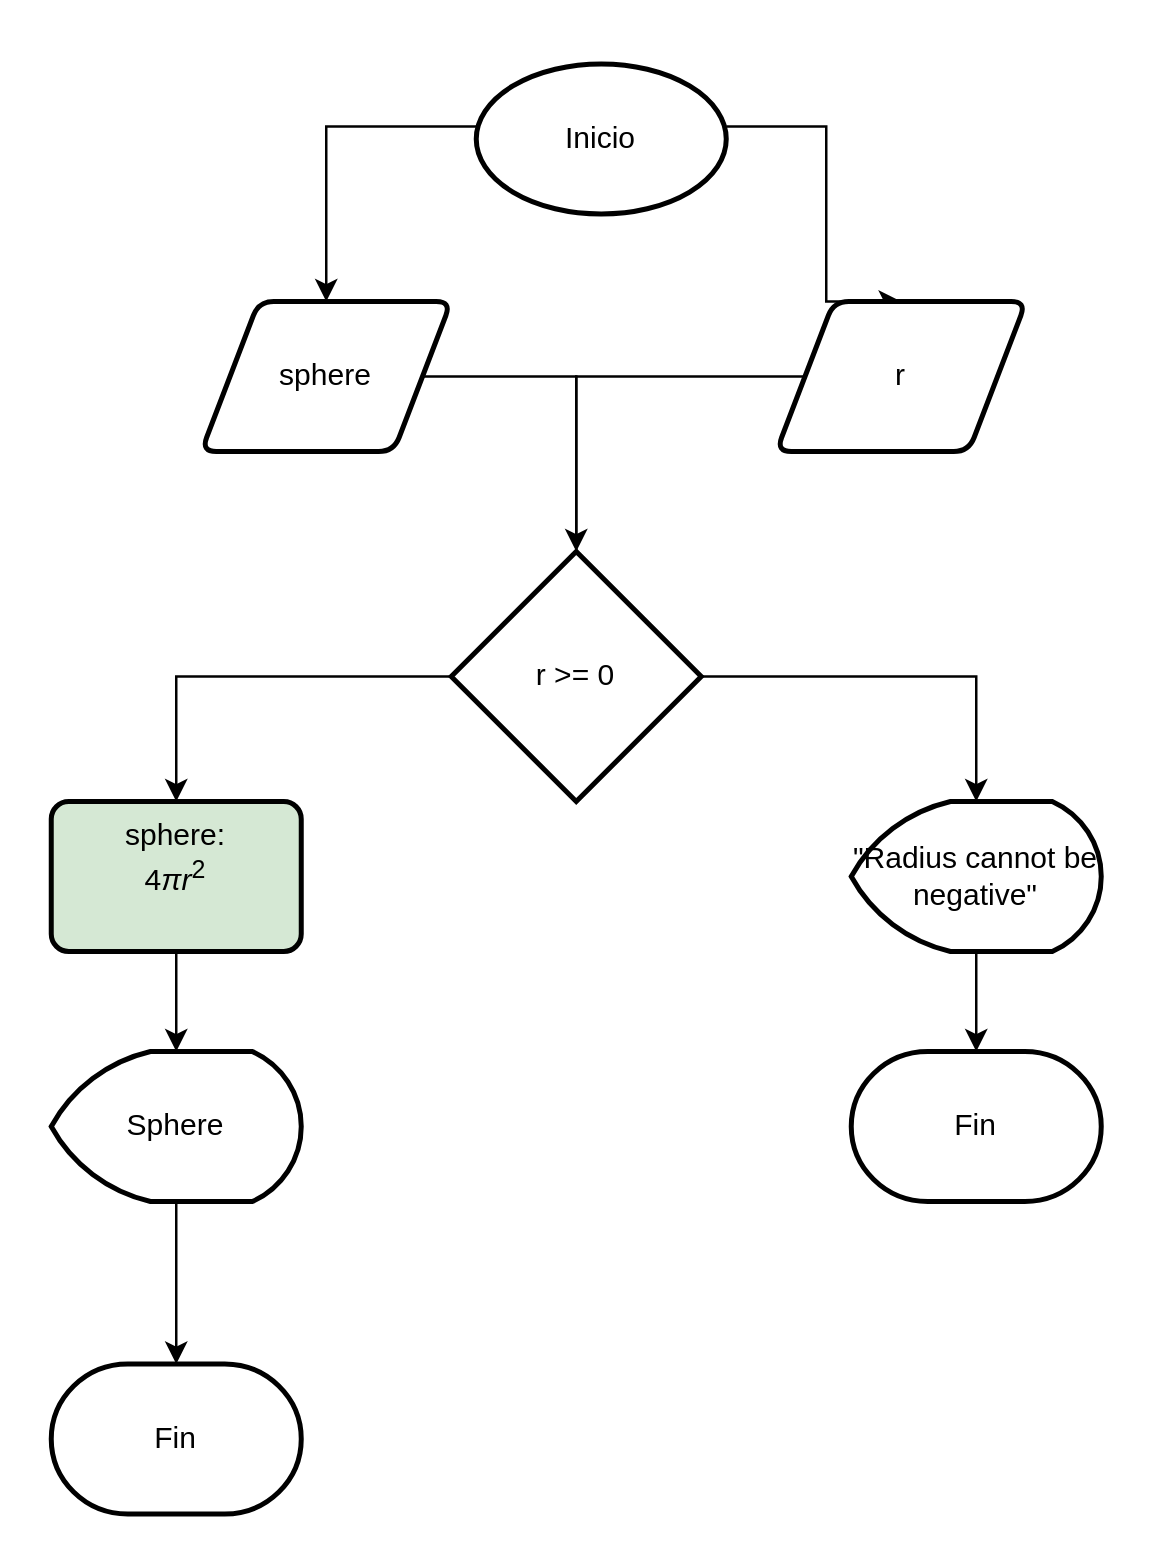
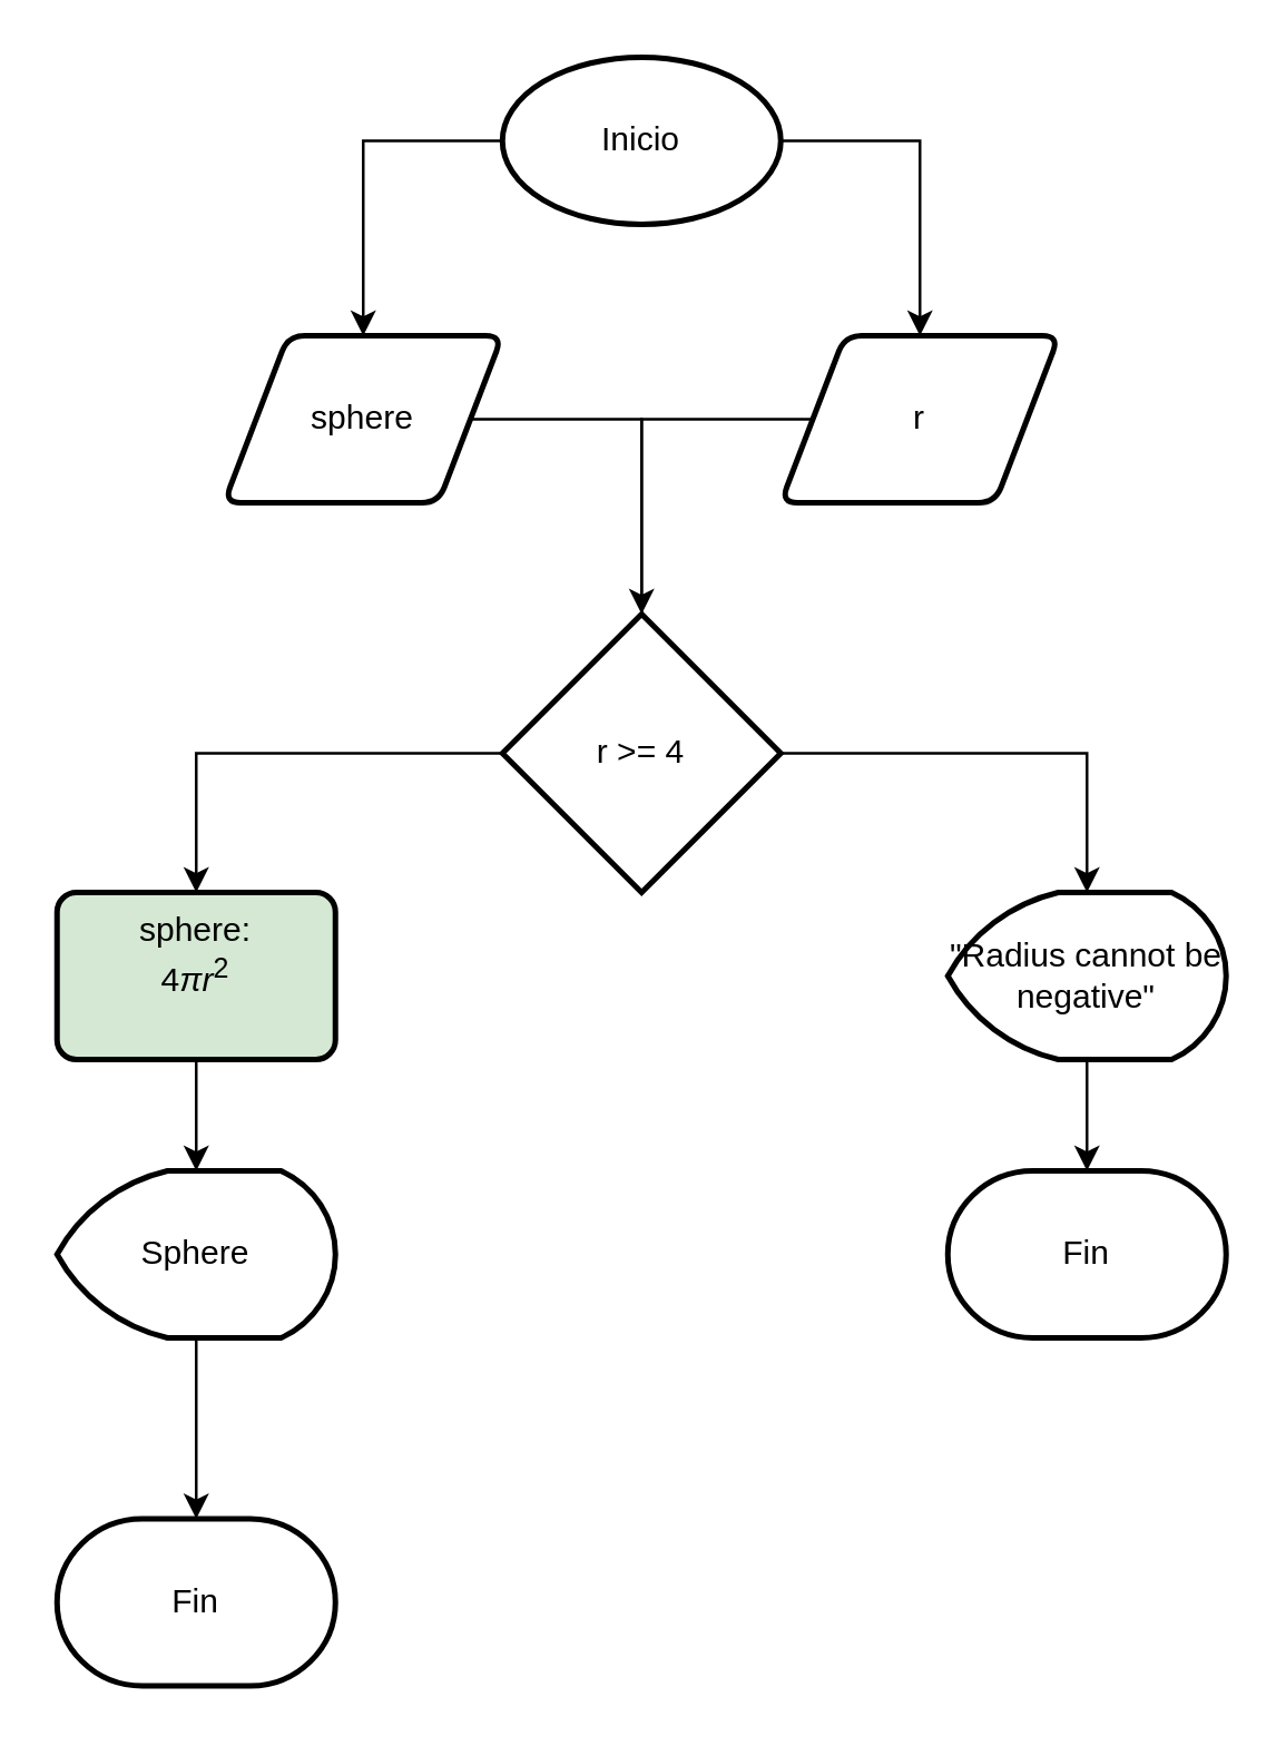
- <mxCell id="4" value="Inicio" style="strokeWidth=2;html=1;shape=mxgraph.flowchart.start_1;whiteSpace=wrap;" vertex="1" parent="1"><mxGeometry x="190" y="25" width="100" height="60" as="geometry" /></mxCell>
+ <mxCell id="4" value="Inicio" style="strokeWidth=2;html=1;shape=mxgraph.flowchart.start_1;whiteSpace=wrap;" vertex="1" parent="1"><mxGeometry x="180" width="100" height="60" as="geometry" y="20" /></mxCell>
- <mxCell id="6" value="r" style="shape=parallelogram;html=1;strokeWidth=2;perimeter=parallelogramPerimeter;whiteSpace=wrap;rounded=1;arcSize=12;size=0.23;" vertex="1" parent="1"><mxGeometry x="310" y="120" width="100" height="60" as="geometry" /></mxCell>
+ <mxCell id="6" value="r" style="shape=parallelogram;html=1;strokeWidth=2;perimeter=parallelogramPerimeter;whiteSpace=wrap;rounded=1;arcSize=12;size=0.23;" vertex="1" parent="1"><mxGeometry x="280" y="120" width="100" height="60" as="geometry" /></mxCell>
- <mxCell id="9" value="r &amp;gt;= 0" style="strokeWidth=2;html=1;shape=mxgraph.flowchart.decision;whiteSpace=wrap;" vertex="1" parent="1"><mxGeometry x="180" y="220" width="100" height="100" as="geometry" /></mxCell>
+ <mxCell id="9" value="r &amp;gt;= 4" style="strokeWidth=2;html=1;shape=mxgraph.flowchart.decision;whiteSpace=wrap;" vertex="1" parent="1"><mxGeometry x="180" y="220" width="100" height="100" as="geometry" /></mxCell>
